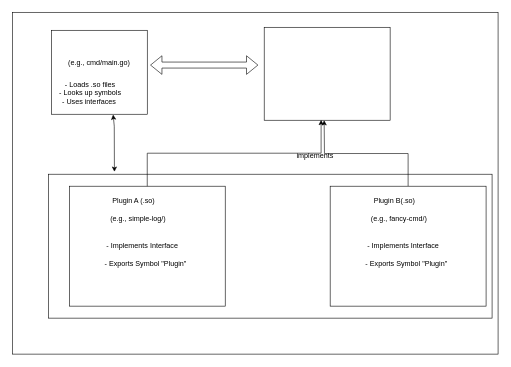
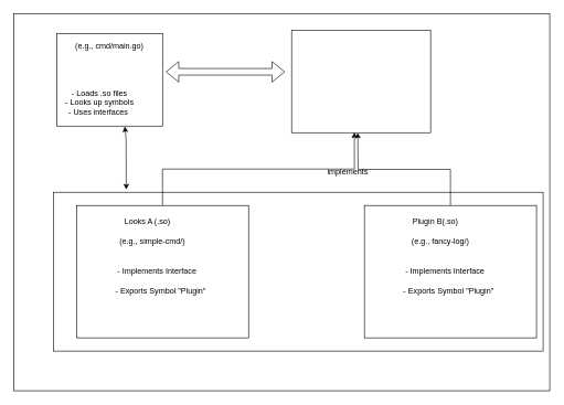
- <mxCell id="5" value="(e.g., cmd/main.go) " style="text;html=1;align=center;verticalAlign=middle;whiteSpace=wrap;rounded=0;" vertex="1" parent="1"><mxGeometry x="100" y="90" width="130" height="30" as="geometry" /></mxCell>
+ <mxCell id="5" value="(e.g., cmd/main.go) " style="text;html=1;align=center;verticalAlign=middle;whiteSpace=wrap;rounded=0;" vertex="1" parent="1"><mxGeometry x="100" y="55" width="130" height="30" as="geometry" /></mxCell>
- <mxCell id="10" value="Plugin A (.so)   " style="text;html=1;align=center;verticalAlign=middle;whiteSpace=wrap;rounded=0;" vertex="1" parent="1"><mxGeometry x="160" y="320" width="125" height="30" as="geometry" /></mxCell>
+ <mxCell id="10" value="Looks A (.so)   " style="text;html=1;align=center;verticalAlign=middle;whiteSpace=wrap;rounded=0;" vertex="1" parent="1"><mxGeometry x="160" y="320" width="125" height="30" as="geometry" /></mxCell>
- <mxCell id="11" value=" (e.g., simple-log/) " style="text;html=1;align=center;verticalAlign=middle;whiteSpace=wrap;rounded=0;" vertex="1" parent="1"><mxGeometry x="175" y="350" width="110" height="30" as="geometry" /></mxCell>
+ <mxCell id="11" value=" (e.g., simple-cmd/) " style="text;html=1;align=center;verticalAlign=middle;whiteSpace=wrap;rounded=0;" vertex="1" parent="1"><mxGeometry x="175" y="350" width="110" height="30" as="geometry" /></mxCell>
- <mxCell id="18" value=" (e.g., fancy-cmd/) " style="text;html=1;align=center;verticalAlign=middle;whiteSpace=wrap;rounded=0;" vertex="1" parent="1"><mxGeometry x="610" y="350" width="110" height="30" as="geometry" /></mxCell>
+ <mxCell id="18" value=" (e.g., fancy-log/) " style="text;html=1;align=center;verticalAlign=middle;whiteSpace=wrap;rounded=0;" vertex="1" parent="1"><mxGeometry x="610" y="350" width="110" height="30" as="geometry" /></mxCell>
